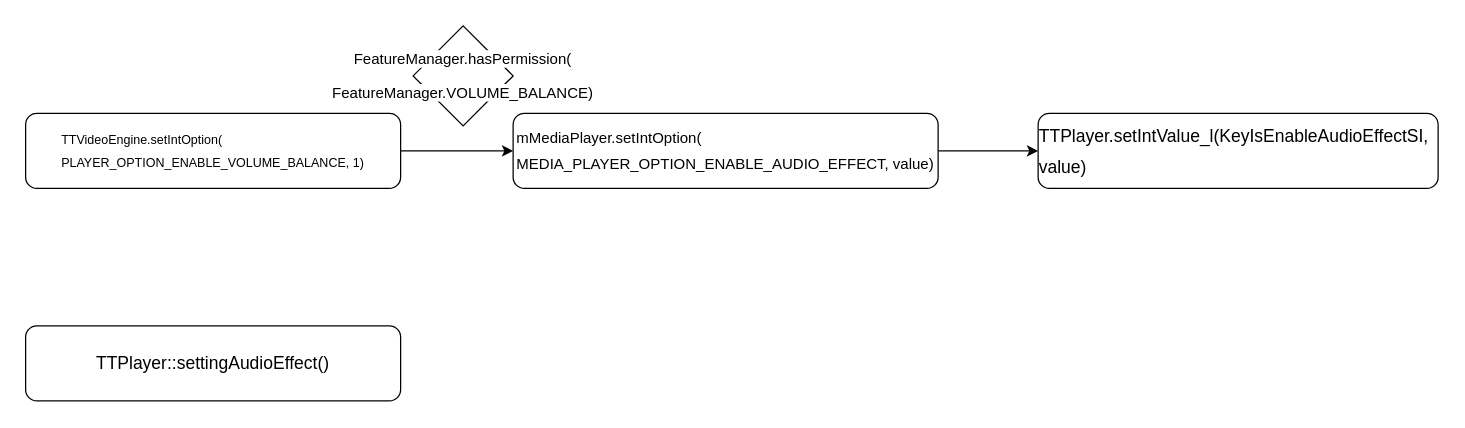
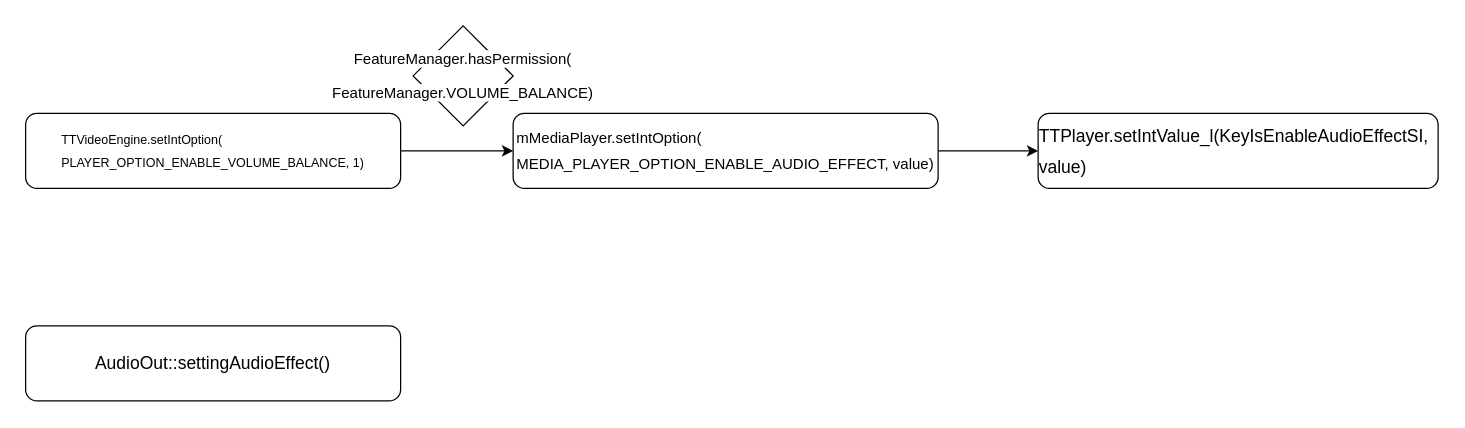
- <mxCell id="9" value="&lt;div style=&quot;text-align: left ; line-height: 1.75 ; font-size: 14px&quot;&gt;TTPlayer::settingAudioEffect()&lt;/div&gt;" style="rounded=1;whiteSpace=wrap;html=1;" vertex="1" parent="1"><mxGeometry x="20" y="260" width="300" height="60" as="geometry" /></mxCell>
+ <mxCell id="9" value="&lt;div style=&quot;text-align: left ; line-height: 1.75 ; font-size: 14px&quot;&gt;AudioOut::settingAudioEffect()&lt;/div&gt;" style="rounded=1;whiteSpace=wrap;html=1;" vertex="1" parent="1"><mxGeometry x="20" y="260" width="300" height="60" as="geometry" /></mxCell>
